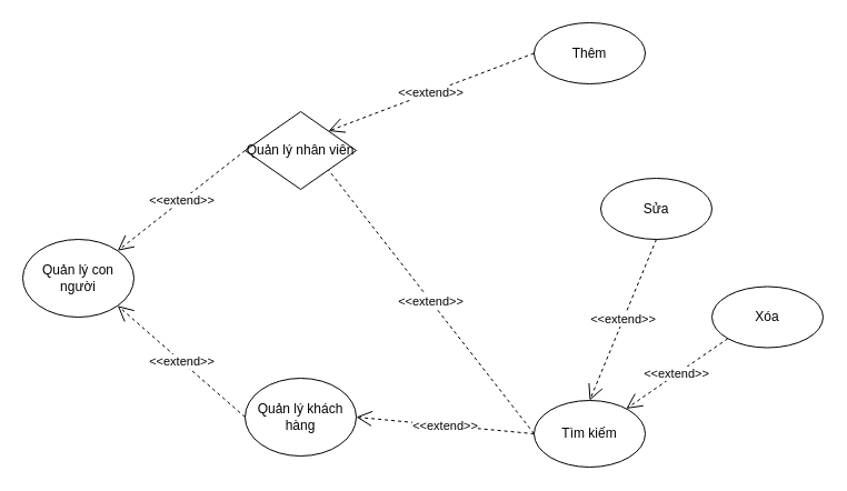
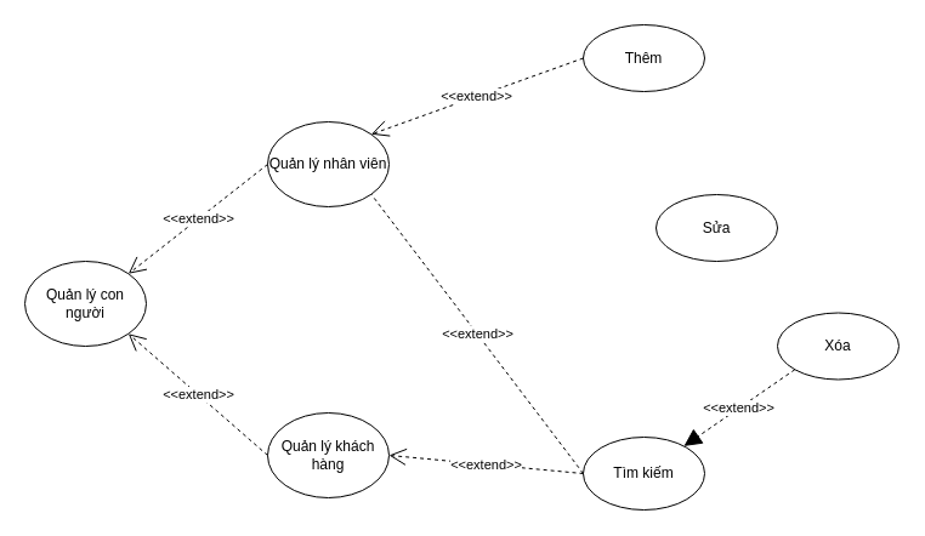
- <mxCell id="3" value="Quản lý nhân viên" style="rhombus;whiteSpace=wrap;html=1;" vertex="1" parent="1"><mxGeometry x="220" y="100" width="100" height="70" as="geometry" /></mxCell>
+ <mxCell id="3" value="Quản lý nhân viên" style="ellipse;whiteSpace=wrap;html=1;" vertex="1" parent="1"><mxGeometry x="220" y="100" width="100" height="70" as="geometry" /></mxCell>
- <mxCell id="14" value="&amp;lt;&amp;lt;extend&amp;gt;&amp;gt;" style="endArrow=open;endSize=12;dashed=1;html=1;exitX=0.5;exitY=1;exitDx=0;exitDy=0;entryX=0.5;entryY=0;entryDx=0;entryDy=0;" edge="1" parent="1" source="8" target="10"><mxGeometry width="160" relative="1" as="geometry"><mxPoint x="240" y="470" as="sourcePoint" /><mxPoint x="400" y="470" as="targetPoint" /></mxGeometry></mxCell>
- <mxCell id="15" value="&amp;lt;&amp;lt;extend&amp;gt;&amp;gt;" style="endArrow=open;endSize=12;dashed=1;html=1;exitX=0;exitY=1;exitDx=0;exitDy=0;" edge="1" parent="1" source="9" target="10"><mxGeometry width="160" relative="1" as="geometry"><mxPoint x="280" y="470" as="sourcePoint" /><mxPoint x="440" y="470" as="targetPoint" /></mxGeometry></mxCell>
+ <mxCell id="15" value="&amp;lt;&amp;lt;extend&amp;gt;&amp;gt;" style="endArrow=block;endSize=12;dashed=1;html=1;exitX=0;exitY=1;exitDx=0;exitDy=0;" edge="1" parent="1" source="9" target="10"><mxGeometry width="160" relative="1" as="geometry"><mxPoint x="280" y="470" as="sourcePoint" /><mxPoint x="440" y="470" as="targetPoint" /></mxGeometry></mxCell>
